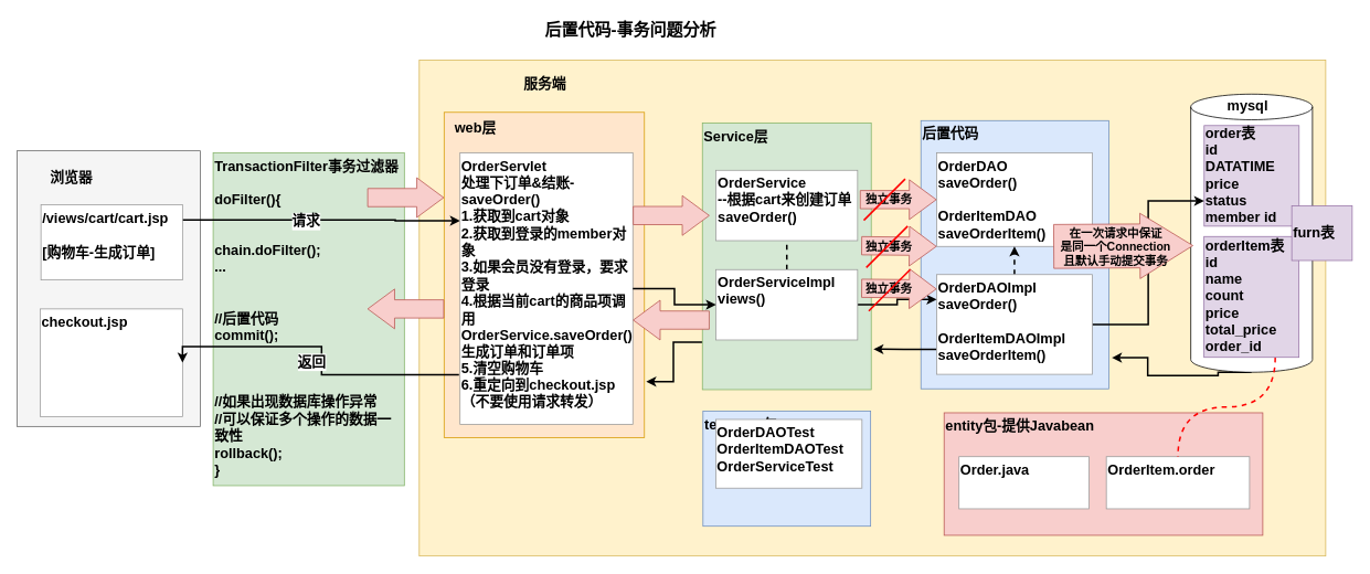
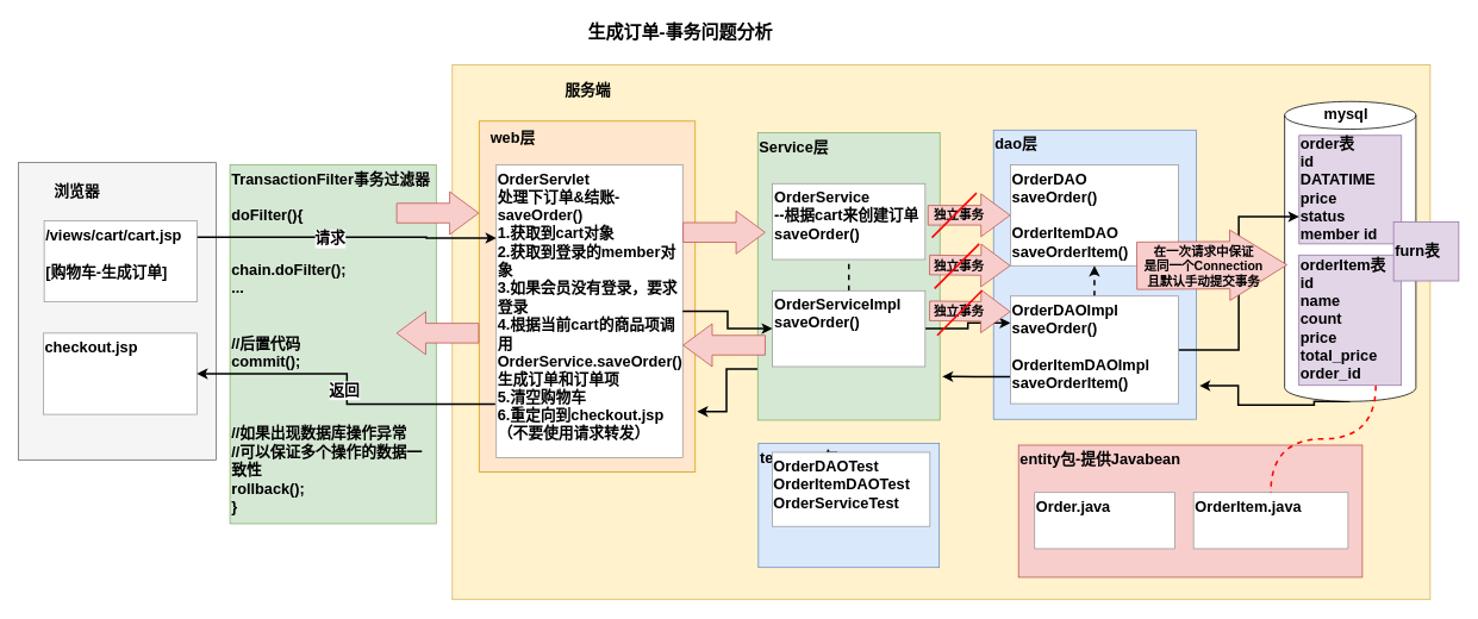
- <mxCell id="38" value="后置代码-事务问题分析" style="text;html=1;align=center;verticalAlign=middle;resizable=0;points=[];autosize=1;strokeColor=none;fillColor=none;fontSize=20;fontStyle=1" parent="1" vertex="1"><mxGeometry x="652" y="20" width="217" height="28" as="geometry" /></mxCell>
+ <mxCell id="38" value="生成订单-事务问题分析" style="text;html=1;align=center;verticalAlign=middle;resizable=0;points=[];autosize=1;strokeColor=none;fillColor=none;fontSize=20;fontStyle=1" parent="1" vertex="1"><mxGeometry x="652" y="20" width="217" height="28" as="geometry" /></mxCell>
- <mxCell id="18" value="后置代码" style="text;html=1;strokeColor=#6c8ebf;fillColor=#dae8fc;align=left;verticalAlign=top;whiteSpace=wrap;rounded=0;fontSize=17;fontStyle=1" parent="1" vertex="1"><mxGeometry x="1112" y="145" width="227" height="324" as="geometry" /></mxCell>
+ <mxCell id="18" value="dao层" style="text;html=1;strokeColor=#6c8ebf;fillColor=#dae8fc;align=left;verticalAlign=top;whiteSpace=wrap;rounded=0;fontSize=17;fontStyle=1" parent="1" vertex="1"><mxGeometry x="1112" y="145" width="227" height="324" as="geometry" /></mxCell>
- <mxCell id="35" value="OrderServiceImpl&lt;br&gt;views()" style="rounded=0;whiteSpace=wrap;html=1;labelBorderColor=none;fontSize=17;strokeColor=#999999;fontStyle=1;align=left;verticalAlign=top;" parent="1" vertex="1"><mxGeometry x="864.5" y="325" width="171" height="85" as="geometry" /></mxCell>
+ <mxCell id="35" value="OrderServiceImpl&lt;br&gt;saveOrder()" style="rounded=0;whiteSpace=wrap;html=1;labelBorderColor=none;fontSize=17;strokeColor=#999999;fontStyle=1;align=left;verticalAlign=top;" parent="1" vertex="1"><mxGeometry x="864.5" y="325" width="171" height="85" as="geometry" /></mxCell>
- <mxCell id="37" value="checkout.jsp&lt;br&gt;" style="rounded=0;whiteSpace=wrap;html=1;fontSize=17;fontStyle=1;align=left;verticalAlign=top;strokeColor=#999999;" parent="1" vertex="1"><mxGeometry x="48" y="372.5" width="172" height="130" as="geometry" /></mxCell>
+ <mxCell id="37" value="checkout.jsp&lt;br&gt;" style="rounded=0;whiteSpace=wrap;html=1;fontSize=17;fontStyle=1;align=left;verticalAlign=top;strokeColor=#999999;" parent="1" vertex="1"><mxGeometry x="48" y="372.5" width="172" height="91" as="geometry" /></mxCell>
- <mxCell id="15" value="OrderItem.order" style="rounded=0;whiteSpace=wrap;html=1;labelBorderColor=none;fontSize=17;strokeColor=#999999;fontStyle=1;align=left;verticalAlign=top;" parent="1" vertex="1"><mxGeometry x="1336" y="551" width="173" height="63" as="geometry" /></mxCell>
+ <mxCell id="15" value="OrderItem.java" style="rounded=0;whiteSpace=wrap;html=1;labelBorderColor=none;fontSize=17;strokeColor=#999999;fontStyle=1;align=left;verticalAlign=top;" parent="1" vertex="1"><mxGeometry x="1336" y="551" width="173" height="63" as="geometry" /></mxCell>
